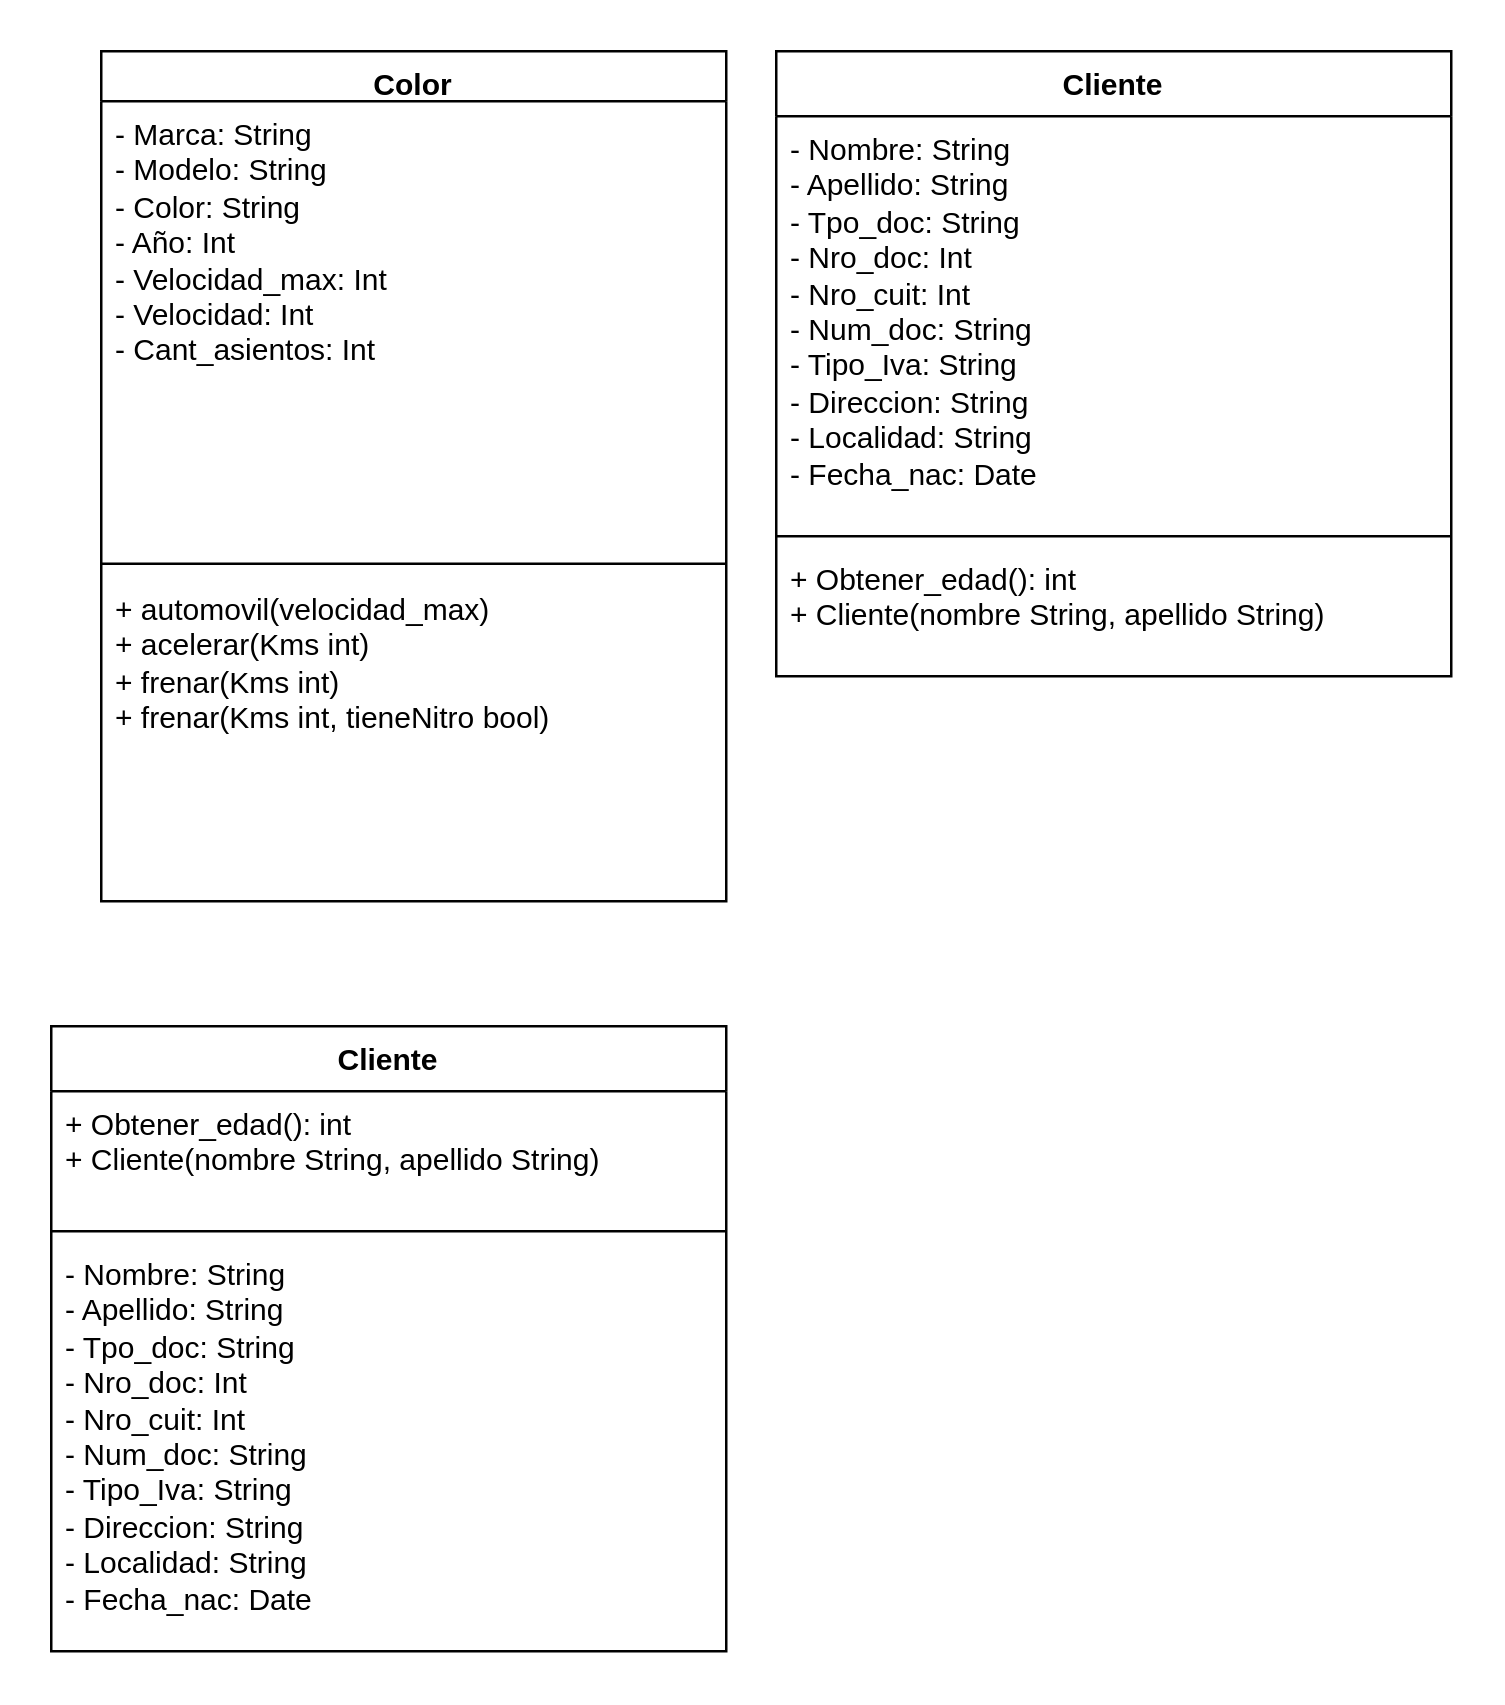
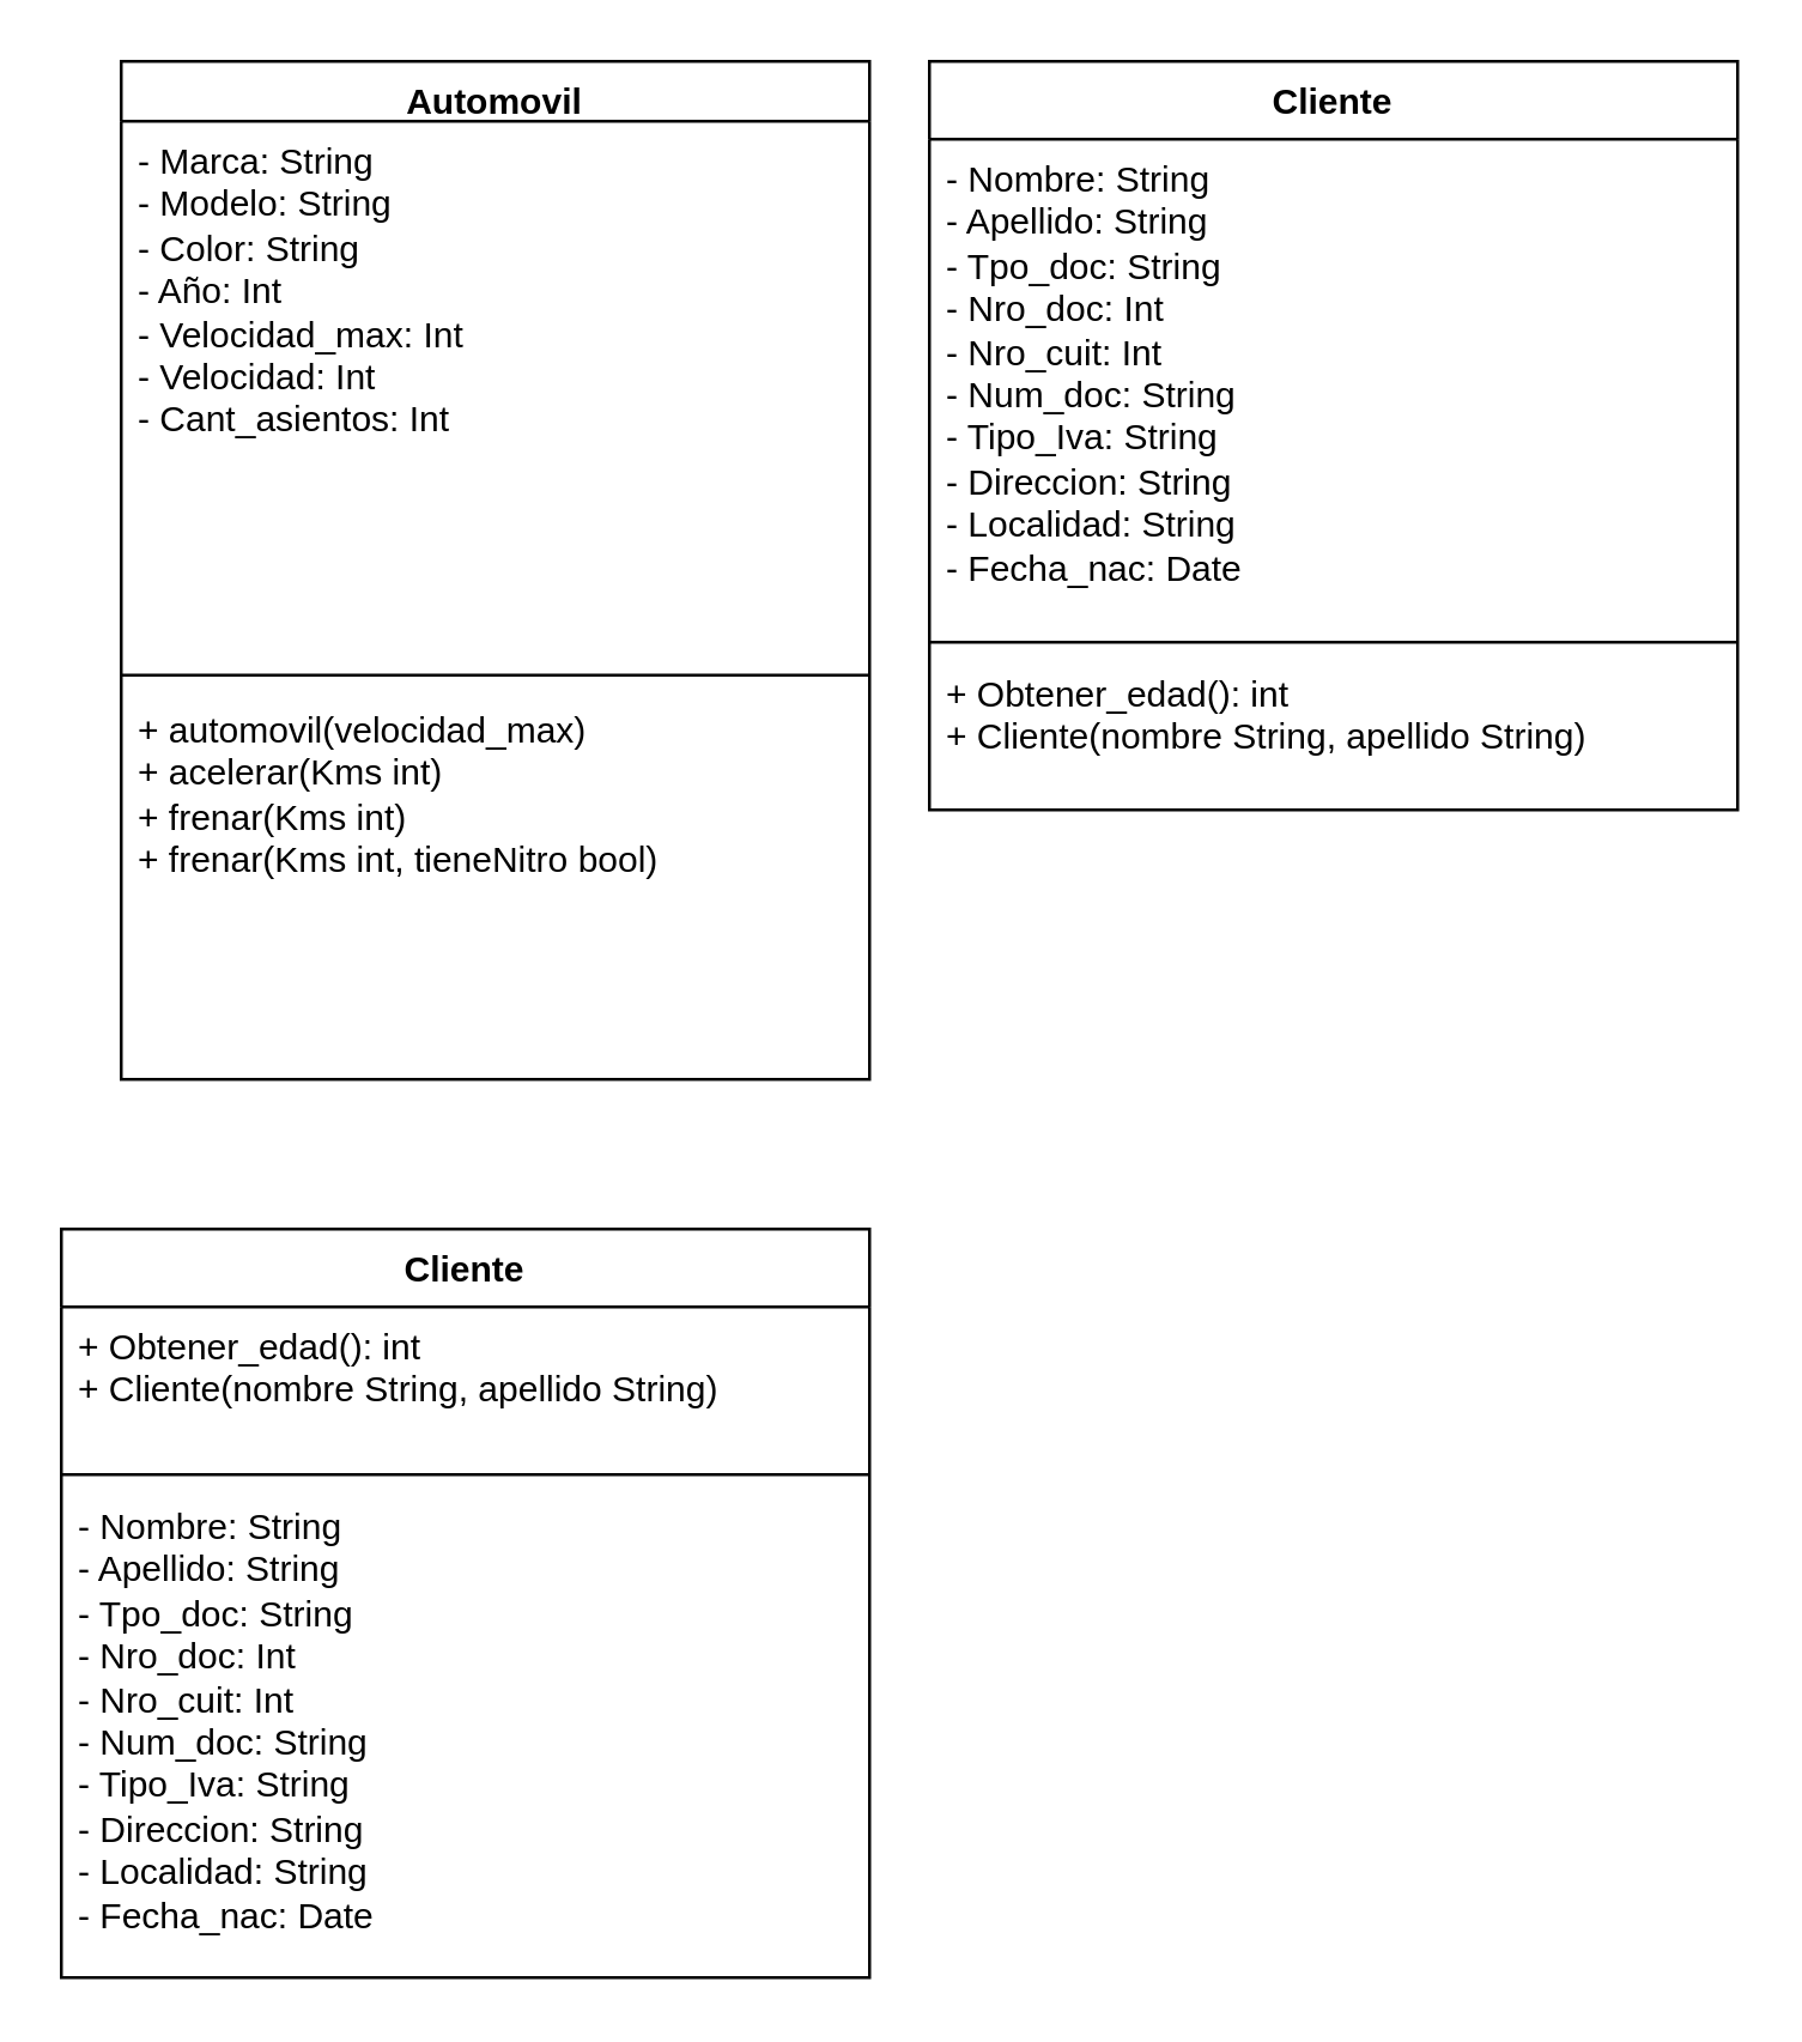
- <mxCell id="2" value="Color" style="swimlane;fontStyle=1;align=center;verticalAlign=top;childLayout=stackLayout;horizontal=1;startSize=20;horizontalStack=0;resizeParent=1;resizeParentMax=0;resizeLast=0;collapsible=1;marginBottom=0;whiteSpace=wrap;html=1;" parent="1" vertex="1"><mxGeometry x="40" y="20" width="250" height="340" as="geometry" /></mxCell>
+ <mxCell id="2" value="Automovil" style="swimlane;fontStyle=1;align=center;verticalAlign=top;childLayout=stackLayout;horizontal=1;startSize=20;horizontalStack=0;resizeParent=1;resizeParentMax=0;resizeLast=0;collapsible=1;marginBottom=0;whiteSpace=wrap;html=1;" parent="1" vertex="1"><mxGeometry x="40" y="20" width="250" height="340" as="geometry" /></mxCell>
